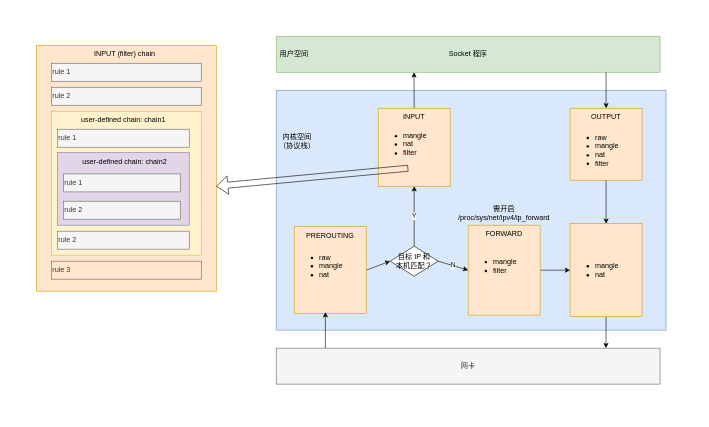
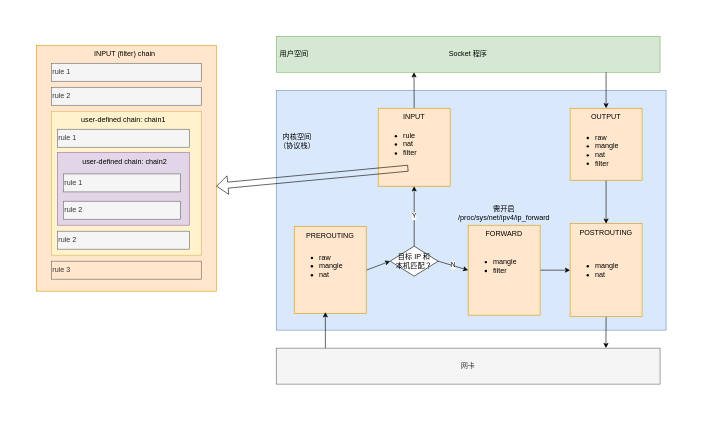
- <mxCell id="29" value="&lt;ul&gt;&lt;li&gt;mangle&lt;/li&gt;&lt;li&gt;nat&lt;/li&gt;&lt;li&gt;filter&lt;/li&gt;&lt;/ul&gt;" style="text;strokeColor=none;fillColor=none;html=1;whiteSpace=wrap;verticalAlign=middle;overflow=hidden;" parent="1" vertex="1"><mxGeometry x="630" y="200" width="100" height="80" as="geometry" /></mxCell>
+ <mxCell id="29" value="&lt;ul&gt;&lt;li&gt;rule&lt;/li&gt;&lt;li&gt;nat&lt;/li&gt;&lt;li&gt;filter&lt;/li&gt;&lt;/ul&gt;" style="text;strokeColor=none;fillColor=none;html=1;whiteSpace=wrap;verticalAlign=middle;overflow=hidden;" parent="1" vertex="1"><mxGeometry x="630" y="200" width="100" height="80" as="geometry" /></mxCell>
+ <mxCell id="25" value="POSTROUTING" style="text;html=1;strokeColor=none;fillColor=none;align=center;verticalAlign=middle;whiteSpace=wrap;rounded=0;" parent="1" vertex="1"><mxGeometry x="980" y="373" width="60" height="30" as="geometry" /></mxCell>
